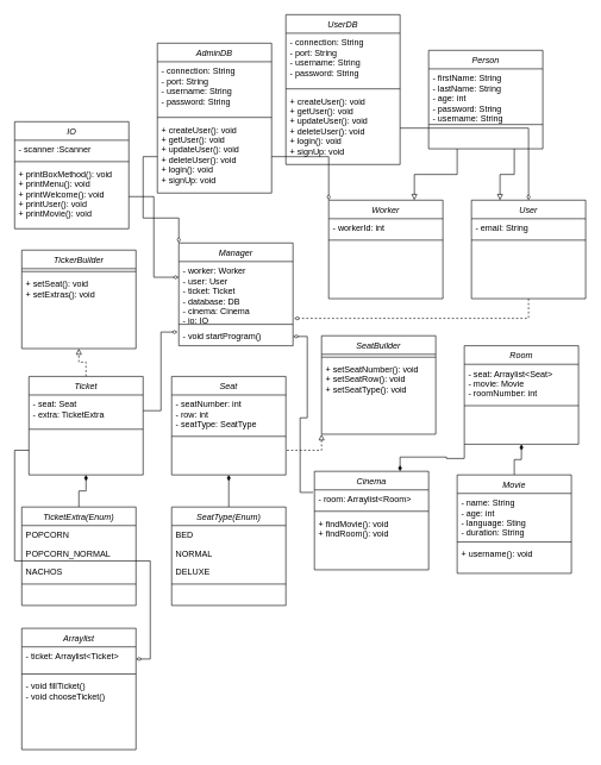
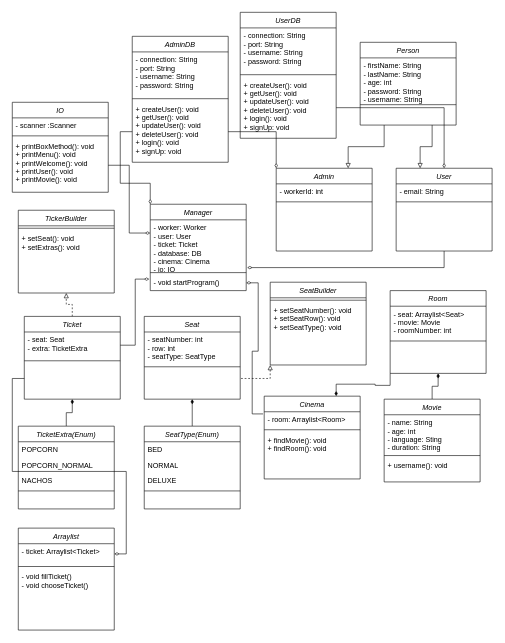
- <mxCell id="16" value="Worker" style="swimlane;fontStyle=2;align=center;verticalAlign=top;childLayout=stackLayout;horizontal=1;startSize=26;horizontalStack=0;resizeParent=1;resizeLast=0;collapsible=1;marginBottom=0;rounded=0;shadow=0;strokeWidth=1;" parent="1" vertex="1"><mxGeometry x="460" y="280" width="160" height="138" as="geometry"><mxRectangle x="230" y="140" width="160" height="26" as="alternateBounds" /></mxGeometry></mxCell>
+ <mxCell id="16" value="Admin" style="swimlane;fontStyle=2;align=center;verticalAlign=top;childLayout=stackLayout;horizontal=1;startSize=26;horizontalStack=0;resizeParent=1;resizeLast=0;collapsible=1;marginBottom=0;rounded=0;shadow=0;strokeWidth=1;" parent="1" vertex="1"><mxGeometry x="460" y="280" width="160" height="138" as="geometry"><mxRectangle x="230" y="140" width="160" height="26" as="alternateBounds" /></mxGeometry></mxCell>
- <mxCell id="37" style="edgeStyle=orthogonalEdgeStyle;rounded=0;orthogonalLoop=1;jettySize=auto;html=1;exitX=0.5;exitY=1;exitDx=0;exitDy=0;entryX=1.01;entryY=0.948;entryDx=0;entryDy=0;entryPerimeter=0;endArrow=diamondThin;endFill=0;dashed=1;" parent="1" source="38" target="3" edge="1"><mxGeometry relative="1" as="geometry" /></mxCell>
+ <mxCell id="37" style="edgeStyle=orthogonalEdgeStyle;rounded=0;orthogonalLoop=1;jettySize=auto;html=1;exitX=0.5;exitY=1;exitDx=0;exitDy=0;entryX=1.01;entryY=0.948;entryDx=0;entryDy=0;entryPerimeter=0;endArrow=diamondThin;endFill=0;" parent="1" source="38" target="3" edge="1"><mxGeometry relative="1" as="geometry" /></mxCell>
